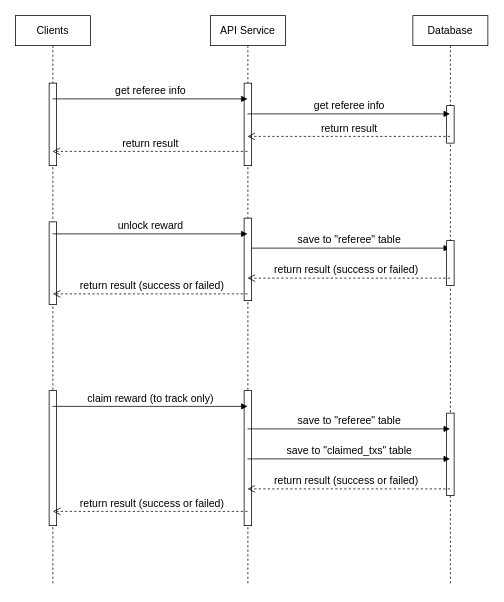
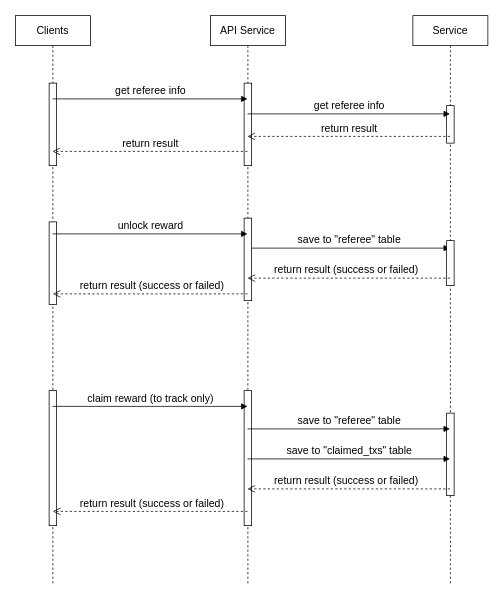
- <mxCell id="11" value="Database" style="shape=umlLifeline;perimeter=lifelinePerimeter;whiteSpace=wrap;html=1;container=1;collapsible=0;recursiveResize=0;outlineConnect=0;fontSize=14;" parent="1" vertex="1"><mxGeometry x="550" y="20" width="100" height="760" as="geometry" /></mxCell>
+ <mxCell id="11" value="Service" style="shape=umlLifeline;perimeter=lifelinePerimeter;whiteSpace=wrap;html=1;container=1;collapsible=0;recursiveResize=0;outlineConnect=0;fontSize=14;" parent="1" vertex="1"><mxGeometry x="550" y="20" width="100" height="760" as="geometry" /></mxCell>
